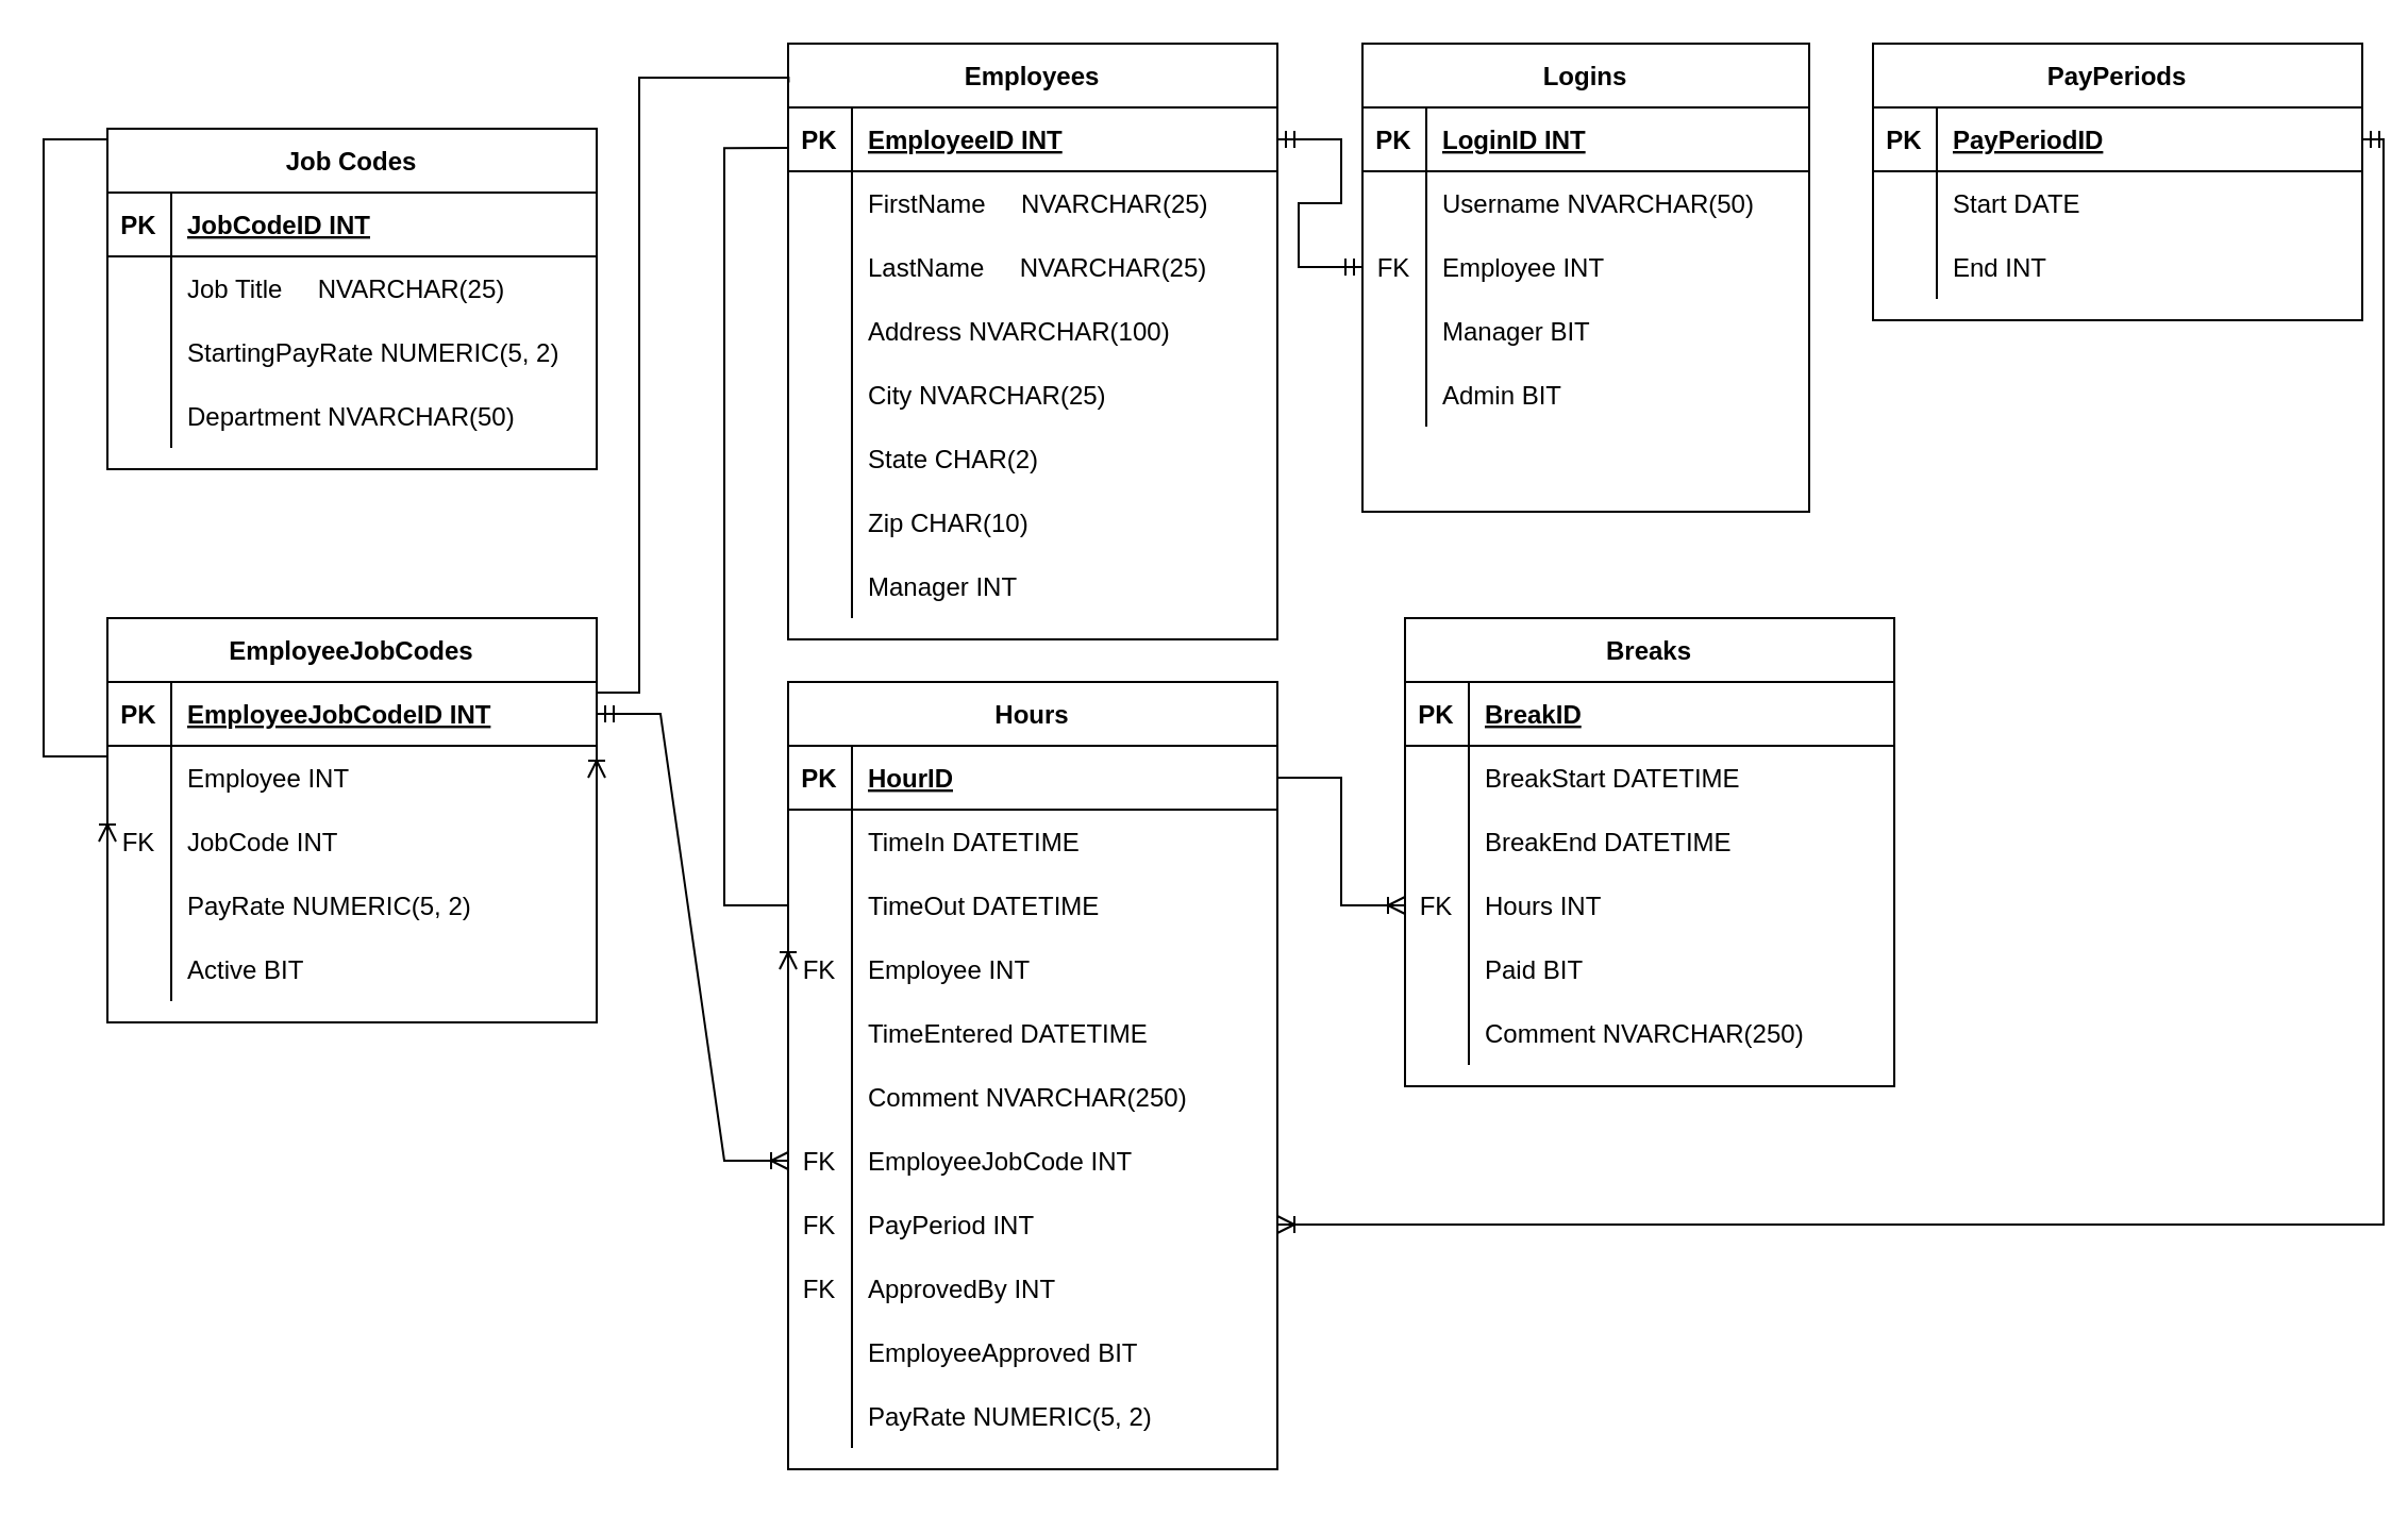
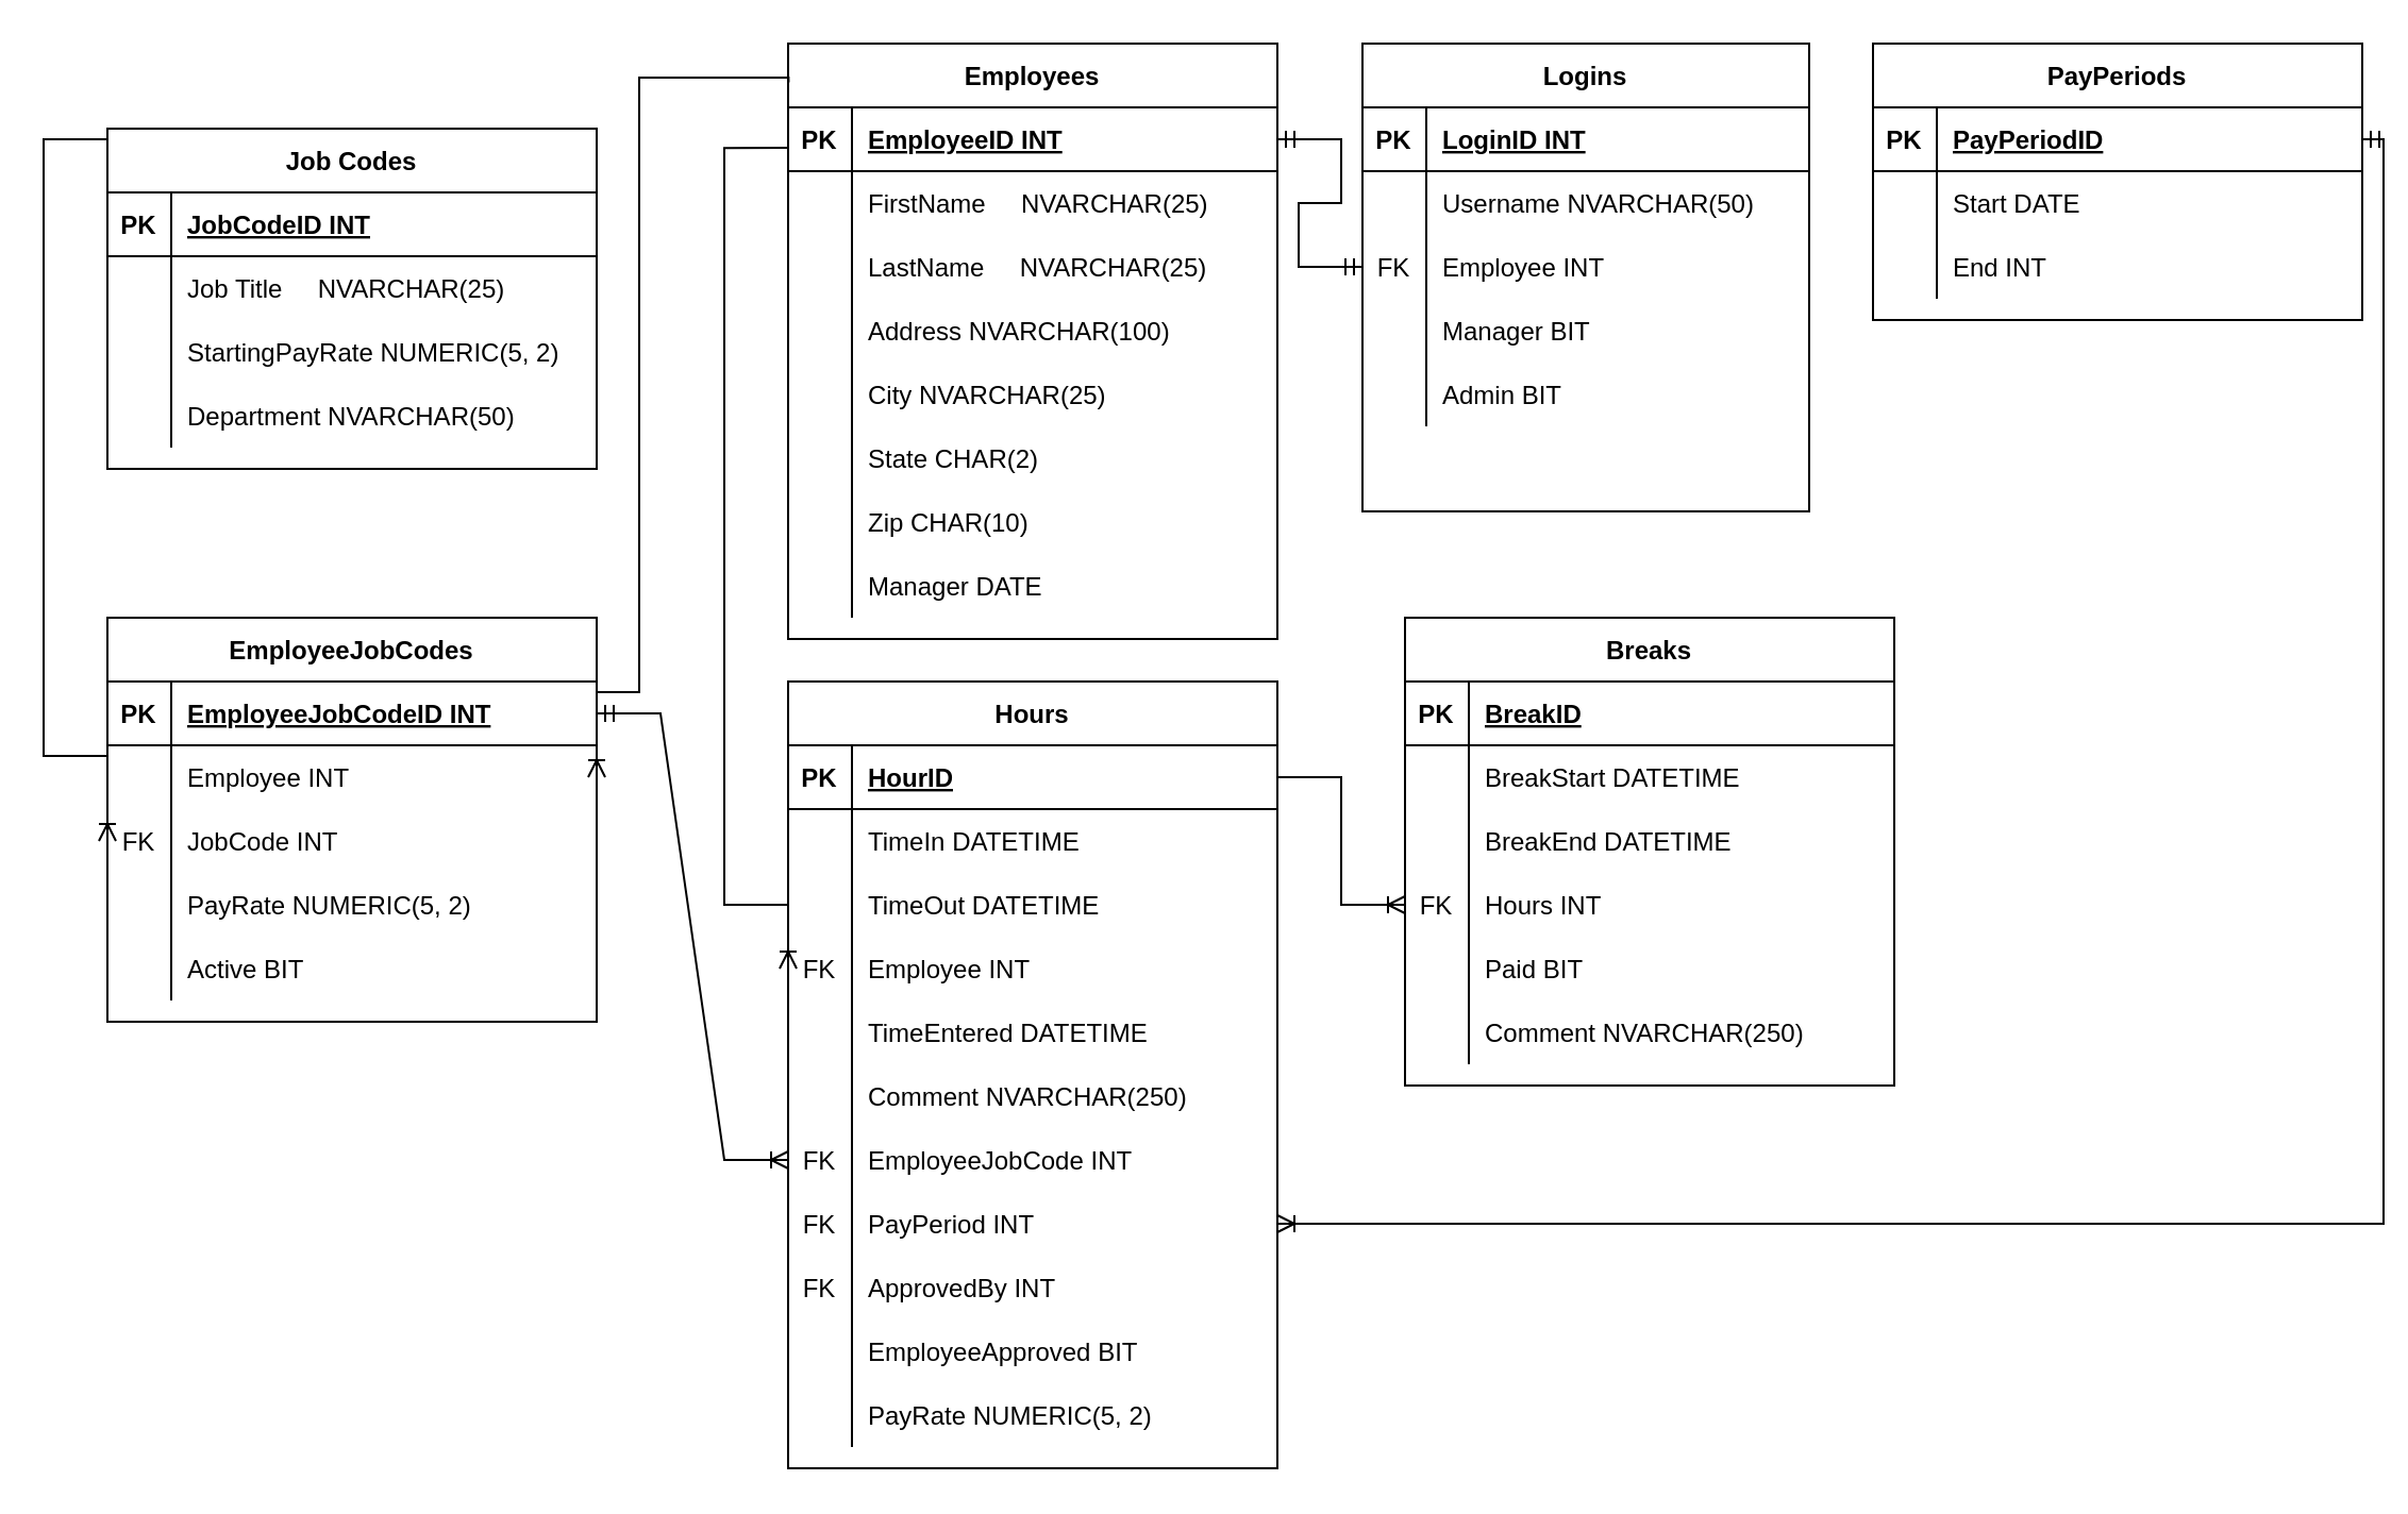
- <mxCell id="26" value="Manager INT" style="shape=partialRectangle;connectable=0;fillColor=none;top=0;left=0;bottom=0;right=0;align=left;spacingLeft=6;overflow=hidden;" vertex="1" parent="24"><mxGeometry x="30" width="200" height="30" as="geometry"><mxRectangle width="200" height="30" as="alternateBounds" /></mxGeometry></mxCell>
+ <mxCell id="26" value="Manager DATE" style="shape=partialRectangle;connectable=0;fillColor=none;top=0;left=0;bottom=0;right=0;align=left;spacingLeft=6;overflow=hidden;" vertex="1" parent="24"><mxGeometry x="30" width="200" height="30" as="geometry"><mxRectangle width="200" height="30" as="alternateBounds" /></mxGeometry></mxCell>
